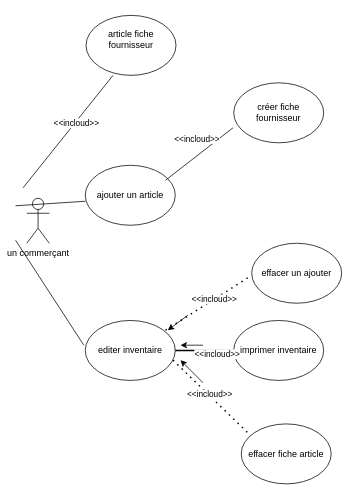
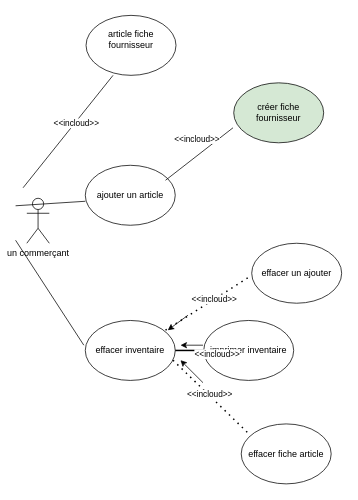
- <mxCell id="12" value="créer fiche fournisseur" style="ellipse;whiteSpace=wrap;html=1;" vertex="1" parent="1"><mxGeometry x="311" y="110" width="120" height="80" as="geometry" /></mxCell>
+ <mxCell id="12" value="créer fiche fournisseur" style="ellipse;whiteSpace=wrap;html=1;fillColor=#d5e8d4;" vertex="1" parent="1"><mxGeometry x="311" y="110" width="120" height="80" as="geometry" /></mxCell>
- <mxCell id="6" value="editer inventaire" style="ellipse;whiteSpace=wrap;html=1;" vertex="1" parent="1"><mxGeometry x="113" y="427" width="120" height="80" as="geometry" /></mxCell>
+ <mxCell id="6" value="effacer inventaire" style="ellipse;whiteSpace=wrap;html=1;" vertex="1" parent="1"><mxGeometry x="113" y="427" width="120" height="80" as="geometry" /></mxCell>
- <mxCell id="5" value="imprimer inventaire" style="ellipse;whiteSpace=wrap;html=1;" vertex="1" parent="1"><mxGeometry x="311" y="427" width="120" height="80" as="geometry" /></mxCell>
+ <mxCell id="5" value="imprimer inventaire" style="ellipse;whiteSpace=wrap;html=1;" vertex="1" parent="1"><mxGeometry x="271" y="427" width="120" height="80" as="geometry" /></mxCell>
